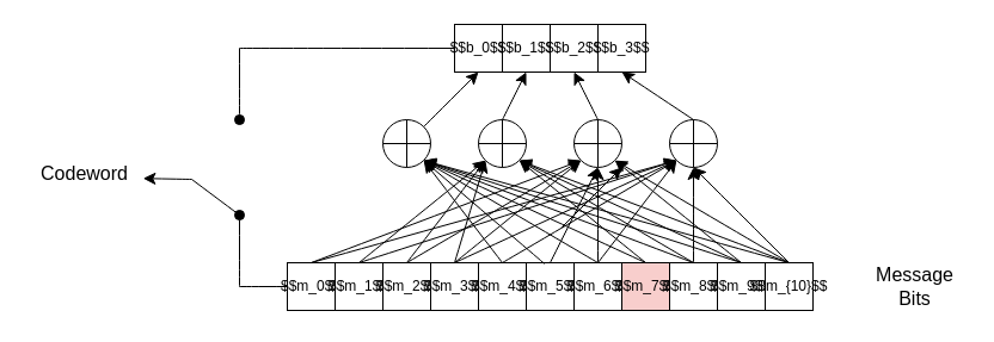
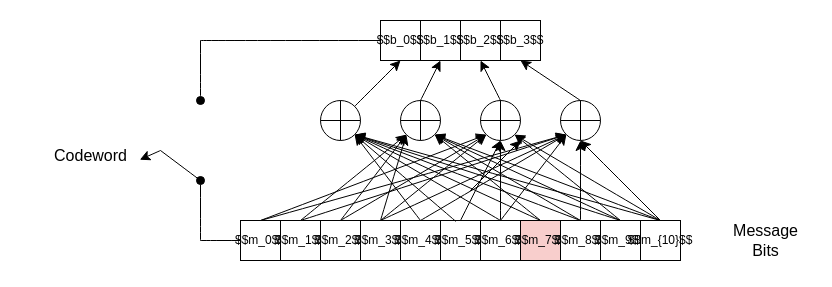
- <mxCell id="74" value="Codeword" style="text;html=1;align=center;verticalAlign=middle;resizable=0;points=[];autosize=1;strokeColor=none;fillColor=none;fontSize=16;imageWidth=30;" vertex="1" parent="1"><mxGeometry x="20" y="130" width="100" height="30" as="geometry" /></mxCell>
+ <mxCell id="74" value="Codeword" style="text;html=1;align=center;verticalAlign=middle;resizable=0;points=[];autosize=1;strokeColor=none;fillColor=none;fontSize=16;imageWidth=30;" vertex="1" parent="1"><mxGeometry x="40" y="140" width="100" height="30" as="geometry" /></mxCell>
